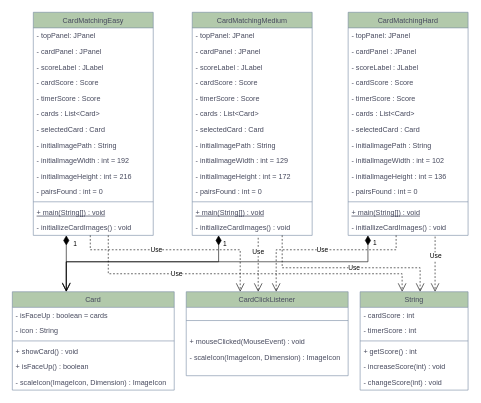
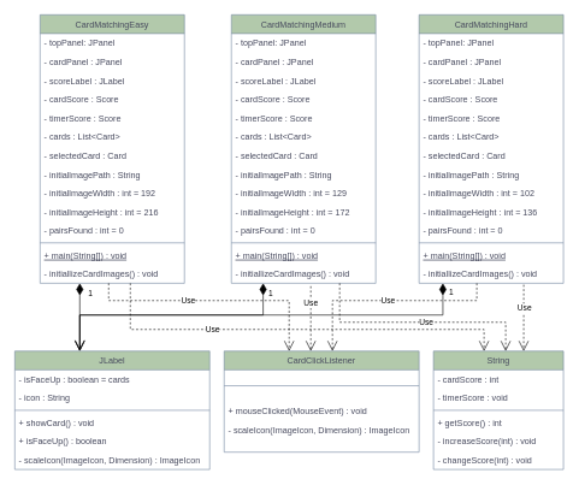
- <mxCell id="17" value="Card" style="swimlane;fontStyle=0;align=center;verticalAlign=top;childLayout=stackLayout;horizontal=1;startSize=26;horizontalStack=0;resizeParent=1;resizeLast=0;collapsible=1;marginBottom=0;rounded=0;shadow=0;strokeWidth=1;labelBackgroundColor=none;fillColor=#B2C9AB;strokeColor=#788AA3;fontColor=#46495D;" parent="1" vertex="1"><mxGeometry x="20" y="486" width="270" height="164" as="geometry"><mxRectangle x="130" y="380" width="160" height="26" as="alternateBounds" /></mxGeometry></mxCell>
+ <mxCell id="17" value="JLabel" style="swimlane;fontStyle=0;align=center;verticalAlign=top;childLayout=stackLayout;horizontal=1;startSize=26;horizontalStack=0;resizeParent=1;resizeLast=0;collapsible=1;marginBottom=0;rounded=0;shadow=0;strokeWidth=1;labelBackgroundColor=none;fillColor=#B2C9AB;strokeColor=#788AA3;fontColor=#46495D;" parent="1" vertex="1"><mxGeometry x="20" y="486" width="270" height="164" as="geometry"><mxRectangle x="130" y="380" width="160" height="26" as="alternateBounds" /></mxGeometry></mxCell>
- <mxCell id="30" value="- timerScore : int" style="text;align=left;verticalAlign=top;spacingLeft=4;spacingRight=4;overflow=hidden;rotatable=0;points=[[0,0.5],[1,0.5]];portConstraint=eastwest;labelBackgroundColor=none;fontColor=#46495D;" vertex="1" parent="28"><mxGeometry y="52" width="180" height="26" as="geometry" /></mxCell>
+ <mxCell id="30" value="- timerScore : void" style="text;align=left;verticalAlign=top;spacingLeft=4;spacingRight=4;overflow=hidden;rotatable=0;points=[[0,0.5],[1,0.5]];portConstraint=eastwest;labelBackgroundColor=none;fontColor=#46495D;" vertex="1" parent="28"><mxGeometry y="52" width="180" height="26" as="geometry" /></mxCell>
